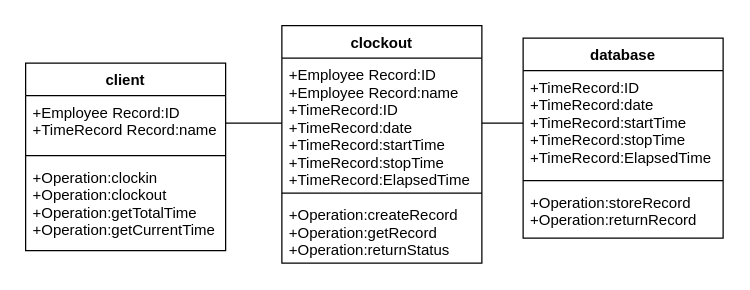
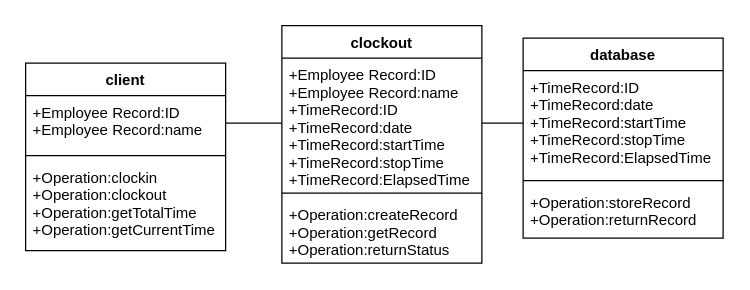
- <mxCell id="7" value="+Employee Record:ID&#10;+TimeRecord Record:name&#10;" style="text;strokeColor=none;fillColor=none;align=left;verticalAlign=top;spacingLeft=4;spacingRight=4;overflow=hidden;rotatable=0;points=[[0,0.5],[1,0.5]];portConstraint=eastwest;" parent="6" vertex="1"><mxGeometry y="26" width="160" height="44" as="geometry" /></mxCell>
+ <mxCell id="7" value="+Employee Record:ID&#10;+Employee Record:name&#10;" style="text;strokeColor=none;fillColor=none;align=left;verticalAlign=top;spacingLeft=4;spacingRight=4;overflow=hidden;rotatable=0;points=[[0,0.5],[1,0.5]];portConstraint=eastwest;" parent="6" vertex="1"><mxGeometry y="26" width="160" height="44" as="geometry" /></mxCell>
